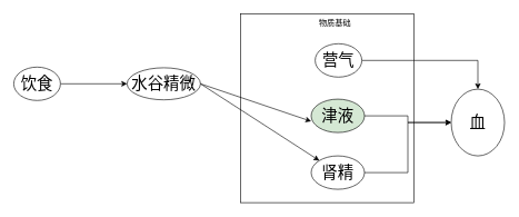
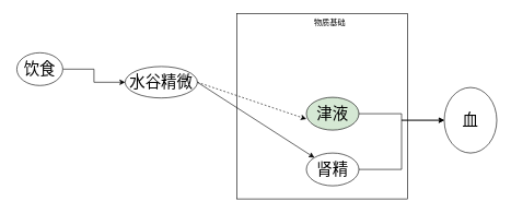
- <mxCell id="4" value="&lt;font style=&quot;font-size: 24px;&quot;&gt;营气&lt;/font&gt;" style="ellipse;whiteSpace=wrap;html=1;" vertex="1" parent="1"><mxGeometry x="472" y="65" width="70" height="50" as="geometry" /></mxCell>
- <mxCell id="3" style="edgeStyle=orthogonalEdgeStyle;rounded=0;orthogonalLoop=1;jettySize=auto;html=1;exitX=1;exitY=0.5;exitDx=0;exitDy=0;" edge="1" parent="1" source="4" target="9"><mxGeometry relative="1" as="geometry" /></mxCell>
- <mxCell id="11" value="&lt;font style=&quot;font-size: 24px;&quot;&gt;饮食&lt;/font&gt;" style="ellipse;whiteSpace=wrap;html=1;" vertex="1" parent="1"><mxGeometry x="20" y="100" width="70" height="50" as="geometry" /></mxCell>
+ <mxCell id="11" value="&lt;font style=&quot;font-size: 24px;&quot;&gt;饮食&lt;/font&gt;" style="ellipse;whiteSpace=wrap;html=1;" vertex="1" parent="1"><mxGeometry x="25" y="80" width="70" height="50" as="geometry" /></mxCell>
- <mxCell id="14" style="rounded=0;orthogonalLoop=1;jettySize=auto;html=1;entryX=0;entryY=0.664;entryDx=0;entryDy=0;entryPerimeter=0;exitX=1;exitY=0.5;exitDx=0;exitDy=0;" edge="1" parent="1" source="13" target="8"><mxGeometry relative="1" as="geometry"><mxPoint x="300" y="113" as="sourcePoint" /></mxGeometry></mxCell>
+ <mxCell id="14" style="rounded=0;orthogonalLoop=1;jettySize=auto;html=1;entryX=0;entryY=0.664;entryDx=0;entryDy=0;entryPerimeter=0;exitX=1;exitY=0.5;exitDx=0;exitDy=0;dashed=1;" edge="1" parent="1" source="13" target="8"><mxGeometry relative="1" as="geometry"><mxPoint x="300" y="113" as="sourcePoint" /></mxGeometry></mxCell>
